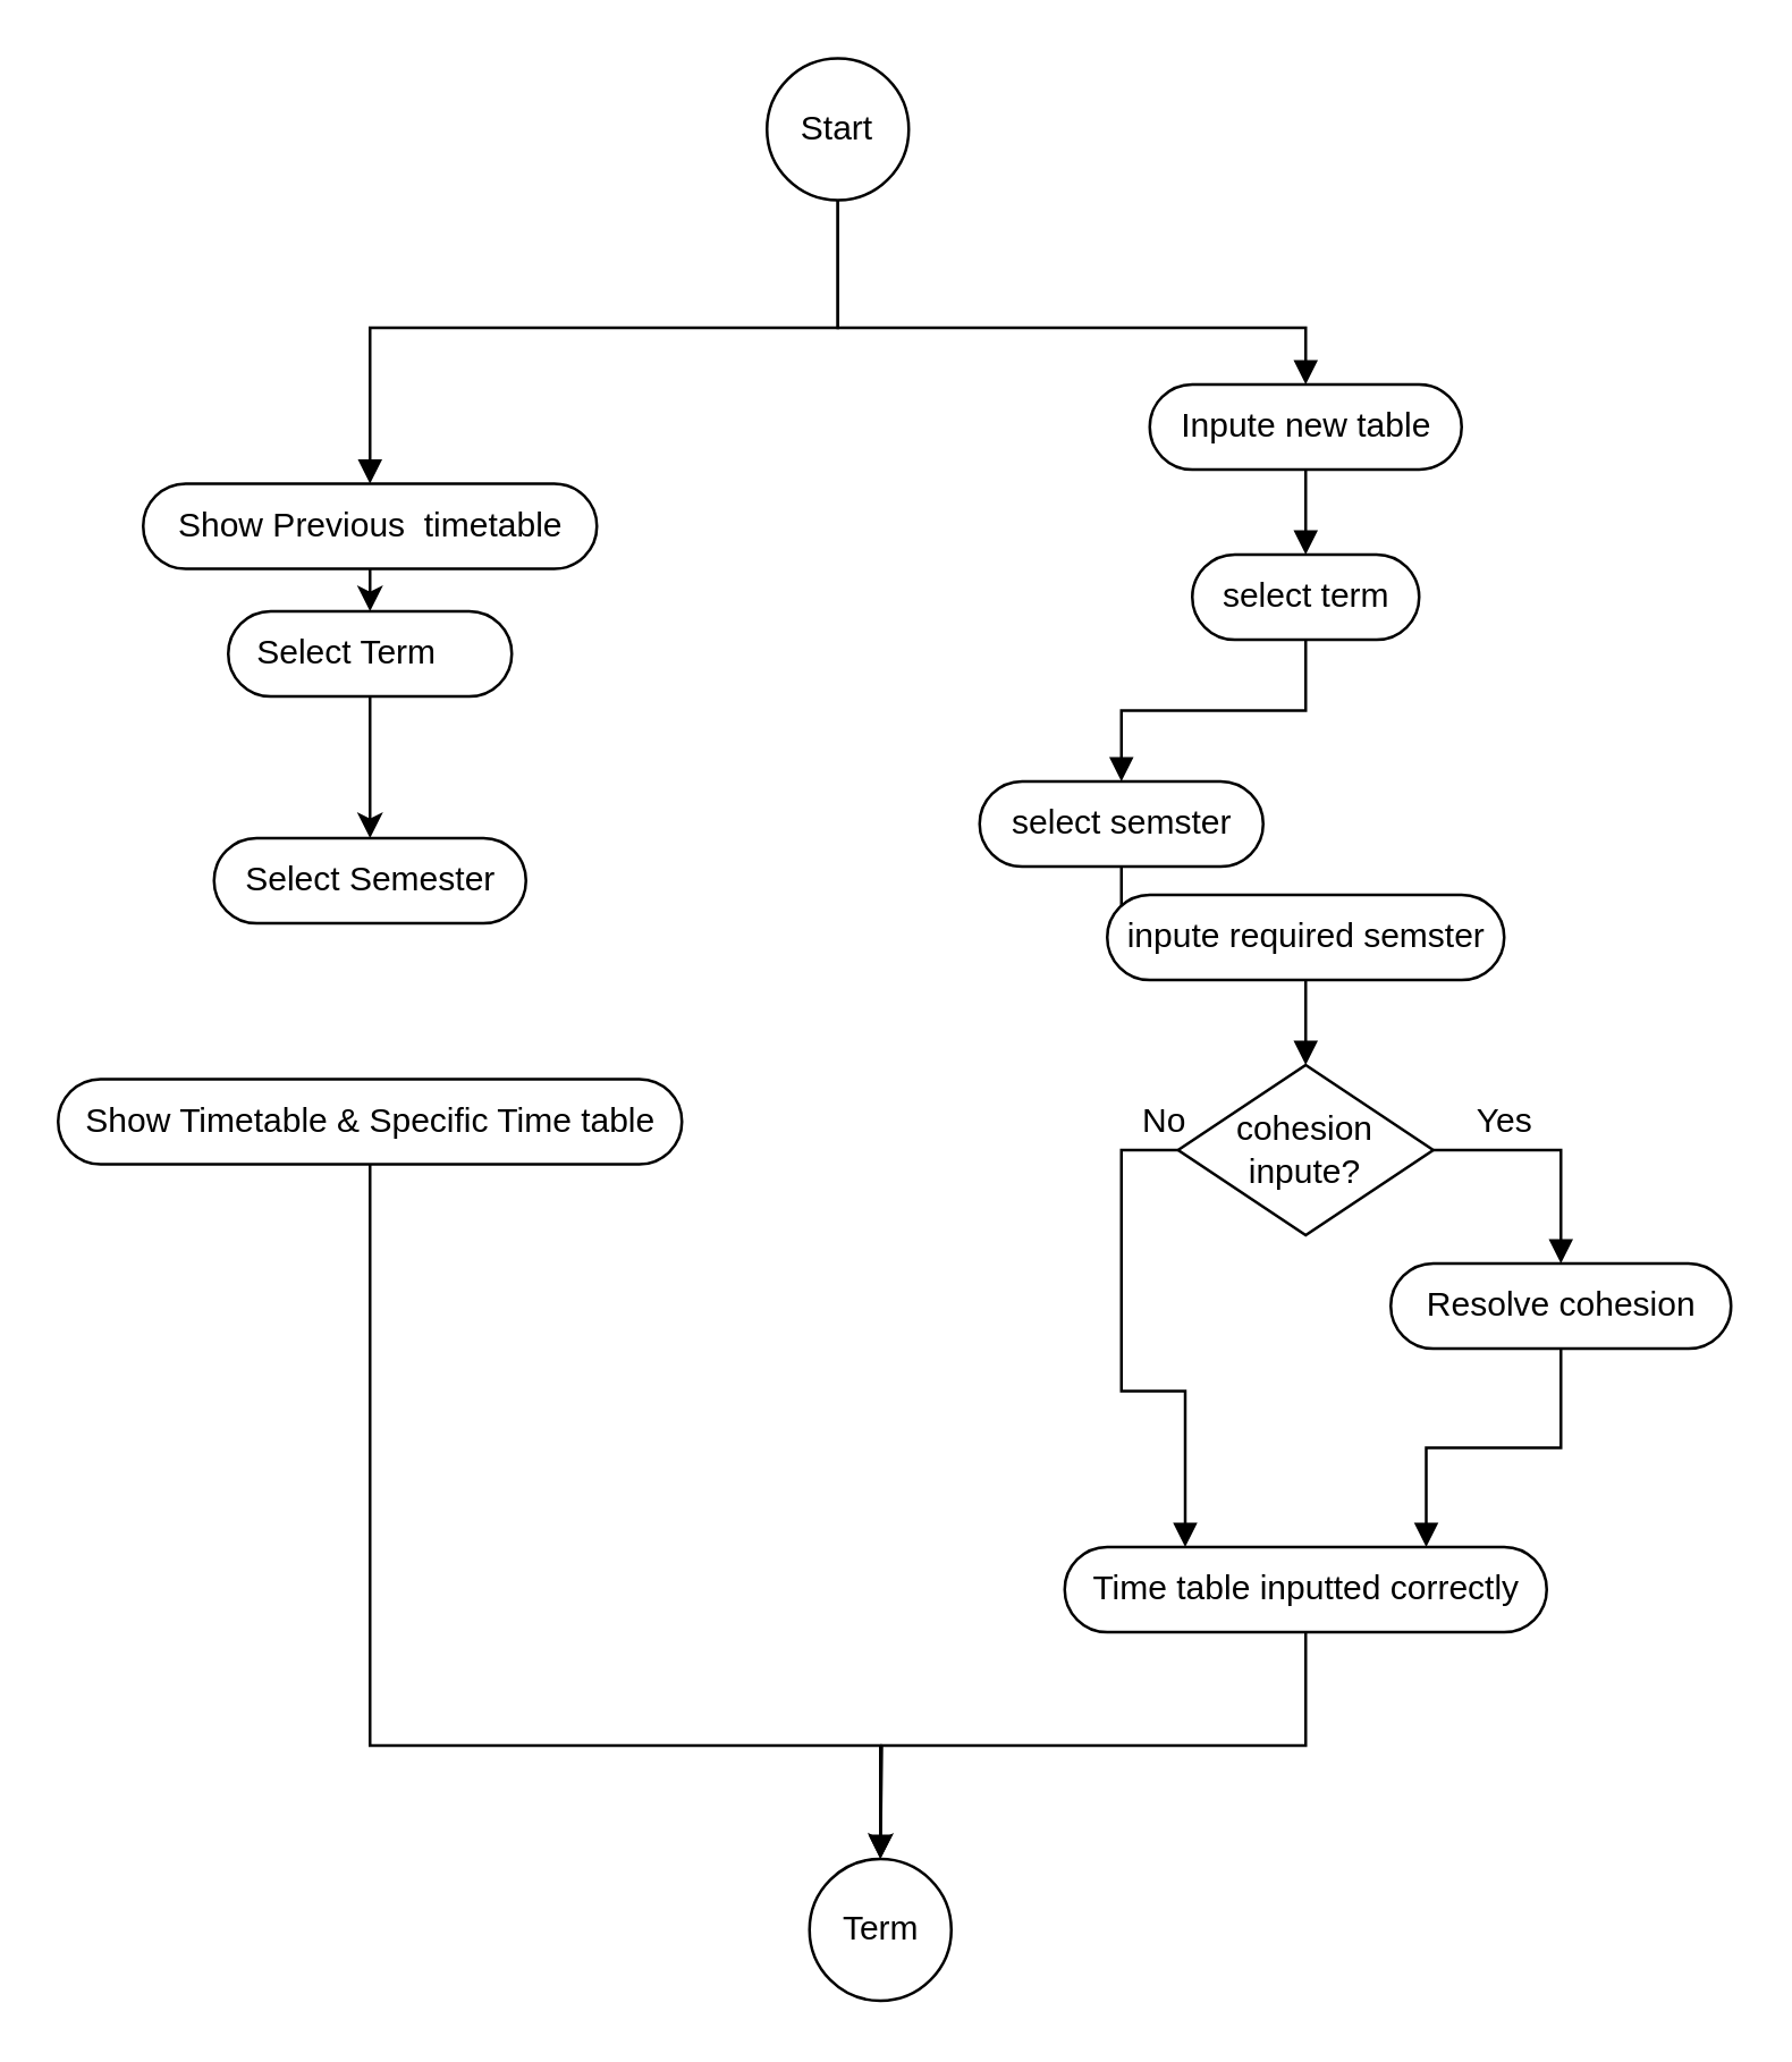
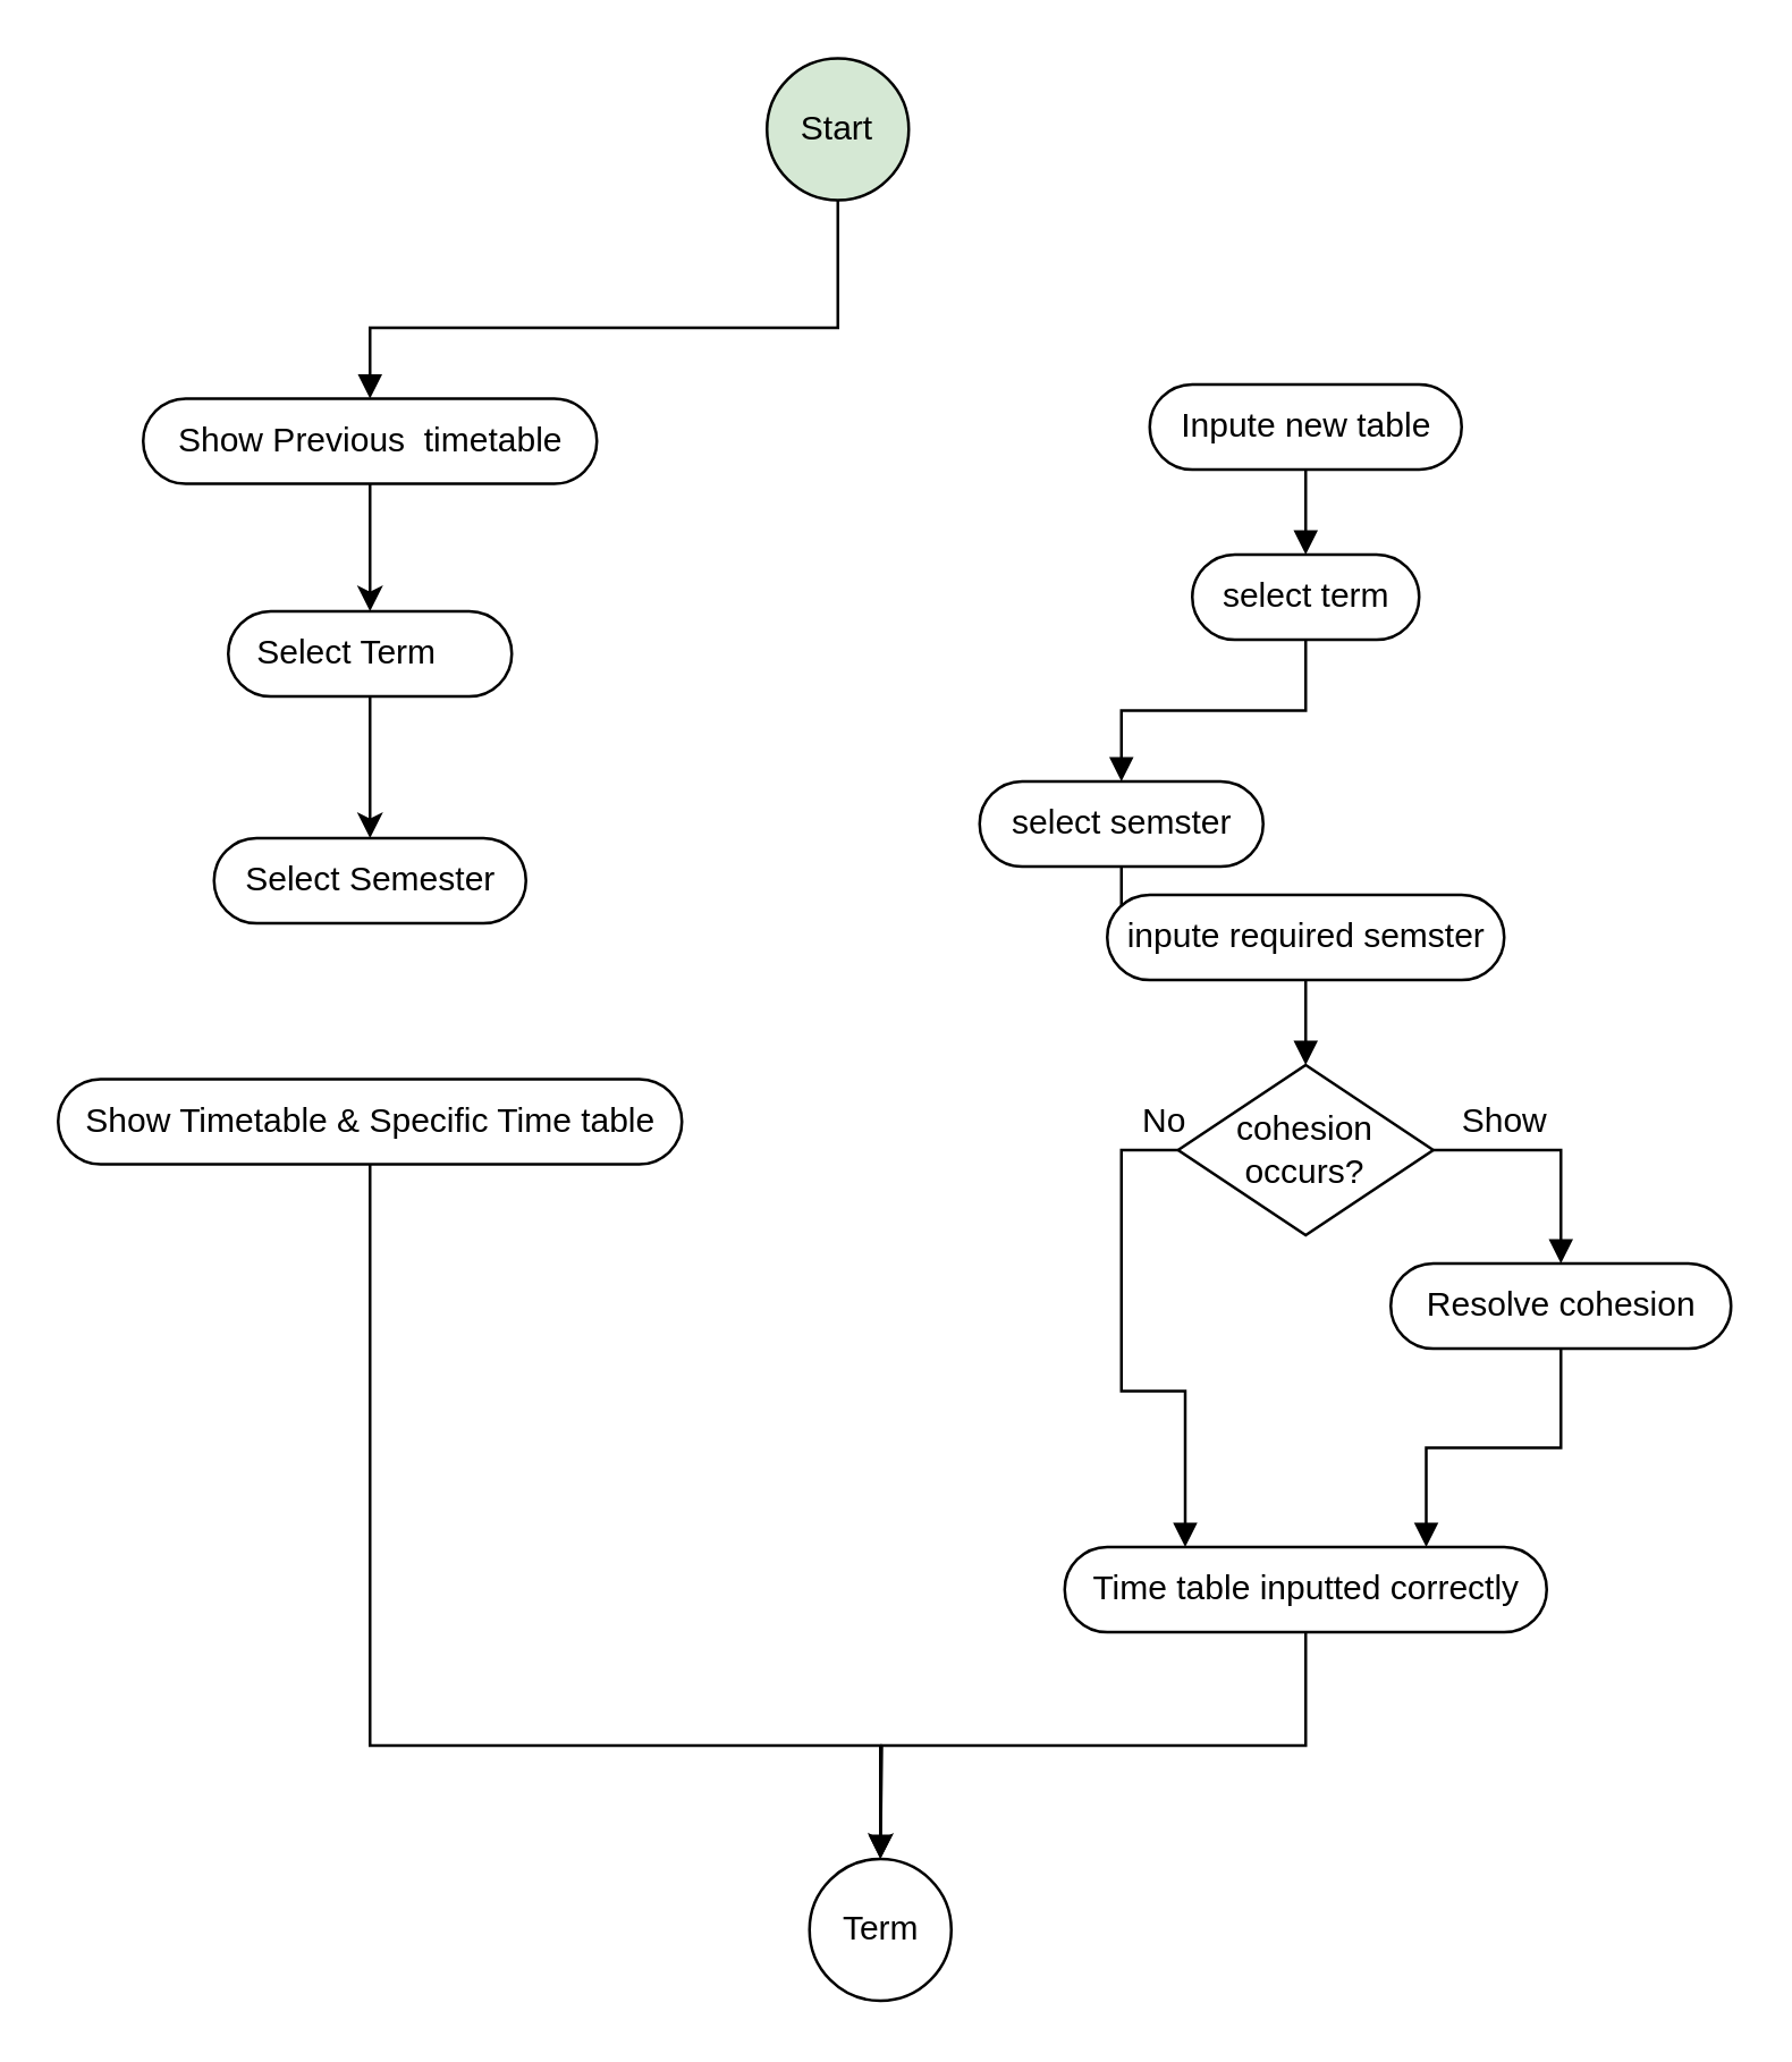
- <mxCell id="4" value="Start" style="ellipse;whiteSpace=wrap;html=1;aspect=fixed;fontFamily=Helvetica;fontSize=12;fillColor=#ffffff;" vertex="1" parent="1"><mxGeometry x="270" y="20" width="50" height="50" as="geometry" /></mxCell>
+ <mxCell id="4" value="Start" style="ellipse;whiteSpace=wrap;html=1;aspect=fixed;fontFamily=Helvetica;fontSize=12;fillColor=#d5e8d4;" vertex="1" parent="1"><mxGeometry x="270" y="20" width="50" height="50" as="geometry" /></mxCell>
- <mxCell id="2" style="edgeStyle=orthogonalEdgeStyle;rounded=0;orthogonalLoop=1;jettySize=auto;html=1;exitX=0.5;exitY=1;exitDx=0;exitDy=0;entryX=0.5;entryY=0.5;entryDx=0;entryDy=-15;fontFamily=Helvetica;fontSize=12;startArrow=none;startFill=0;endArrow=block;endFill=1;entryPerimeter=0;" edge="1" parent="1" source="4" target="6"><mxGeometry relative="1" as="geometry"><mxPoint x="460" y="135" as="targetPoint" /><Array as="points"><mxPoint x="295" y="115" /><mxPoint x="460" y="115" /></Array></mxGeometry></mxCell>
- <mxCell id="7" value="&lt;div style=&quot;text-align: justify;&quot;&gt;&lt;span style=&quot;background-color: initial;&quot;&gt;Show Previous&amp;nbsp; timetable&lt;/span&gt;&lt;/div&gt;" style="html=1;dashed=0;whitespace=wrap;shape=mxgraph.dfd.start;fontFamily=Helvetica;fontSize=12;fillColor=#FFFFFF;" vertex="1" parent="1"><mxGeometry x="50" y="170" width="160" height="30" as="geometry" /></mxCell>
+ <mxCell id="7" value="&lt;div style=&quot;text-align: justify;&quot;&gt;&lt;span style=&quot;background-color: initial;&quot;&gt;Show Previous&amp;nbsp; timetable&lt;/span&gt;&lt;/div&gt;" style="html=1;dashed=0;whitespace=wrap;shape=mxgraph.dfd.start;fontFamily=Helvetica;fontSize=12;fillColor=#FFFFFF;" vertex="1" parent="1"><mxGeometry x="50" y="140" width="160" height="30" as="geometry" /></mxCell>
- <mxCell id="20" value="Yes" style="text;html=1;align=center;verticalAlign=middle;resizable=0;points=[];autosize=1;strokeColor=none;fillColor=none;fontSize=12;fontFamily=Helvetica;" vertex="1" parent="1"><mxGeometry x="510" y="380" width="40" height="30" as="geometry" /></mxCell>
+ <mxCell id="20" value="Show" style="text;html=1;align=center;verticalAlign=middle;resizable=0;points=[];autosize=1;strokeColor=none;fillColor=none;fontSize=12;fontFamily=Helvetica;" vertex="1" parent="1"><mxGeometry x="510" y="380" width="40" height="30" as="geometry" /></mxCell>
- <mxCell id="16" value="cohesion&lt;br&gt;inpute?" style="rhombus;whiteSpace=wrap;html=1;fillColor=#FFFFFF;dashed=0;" vertex="1" parent="1"><mxGeometry x="415" y="375" width="90" height="60" as="geometry" /></mxCell>
+ <mxCell id="16" value="cohesion&lt;br&gt;occurs?" style="rhombus;whiteSpace=wrap;html=1;fillColor=#FFFFFF;dashed=0;" vertex="1" parent="1"><mxGeometry x="415" y="375" width="90" height="60" as="geometry" /></mxCell>
